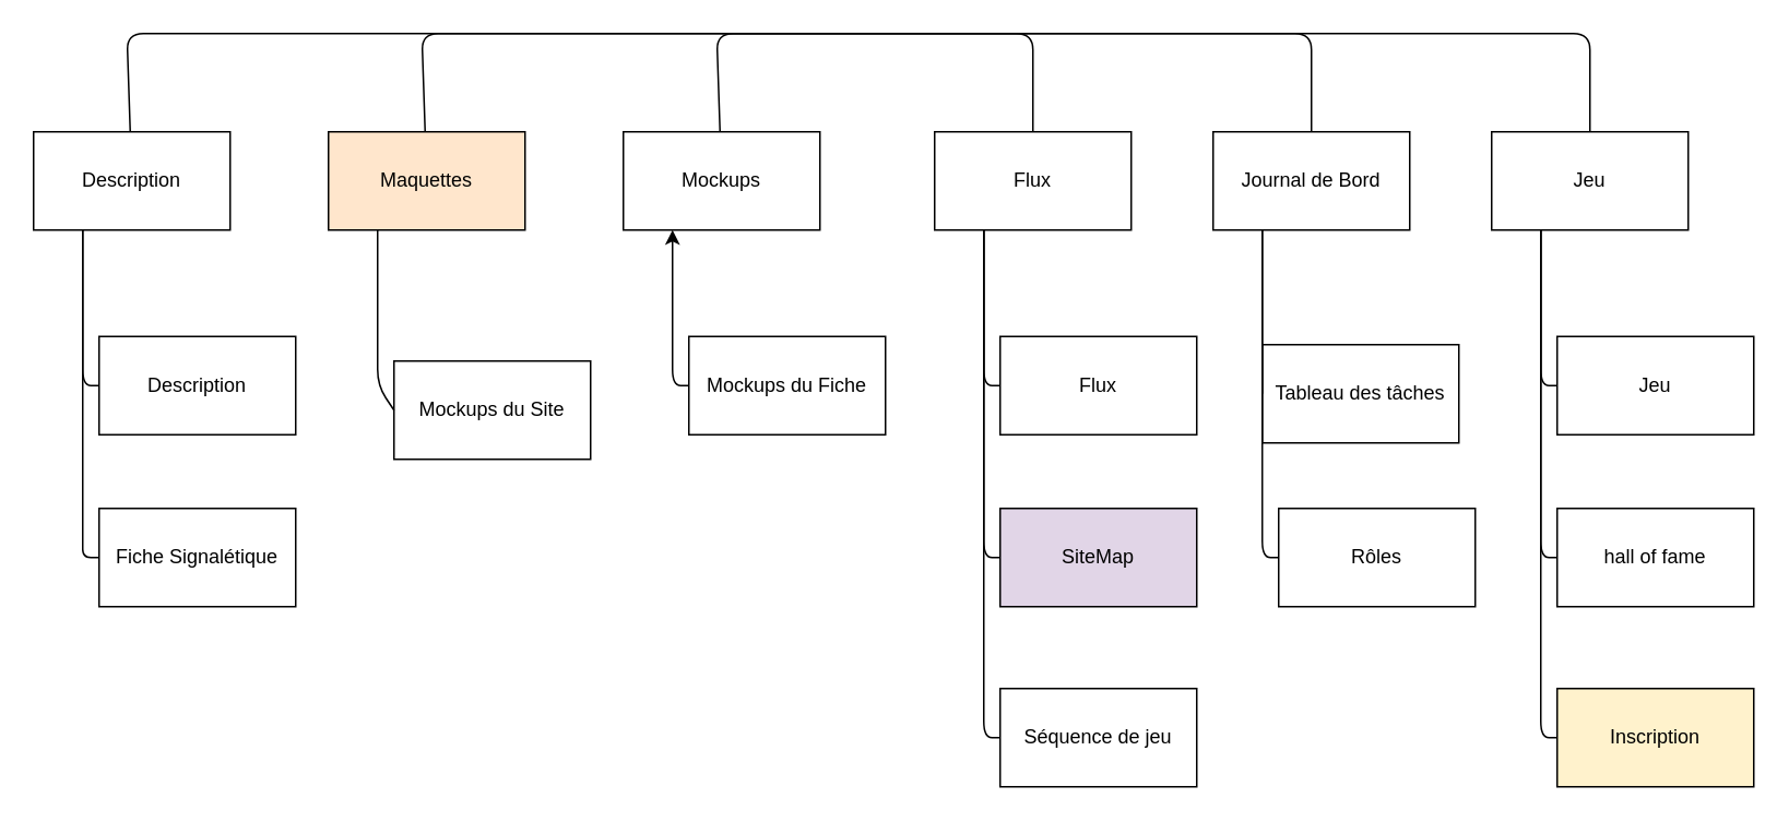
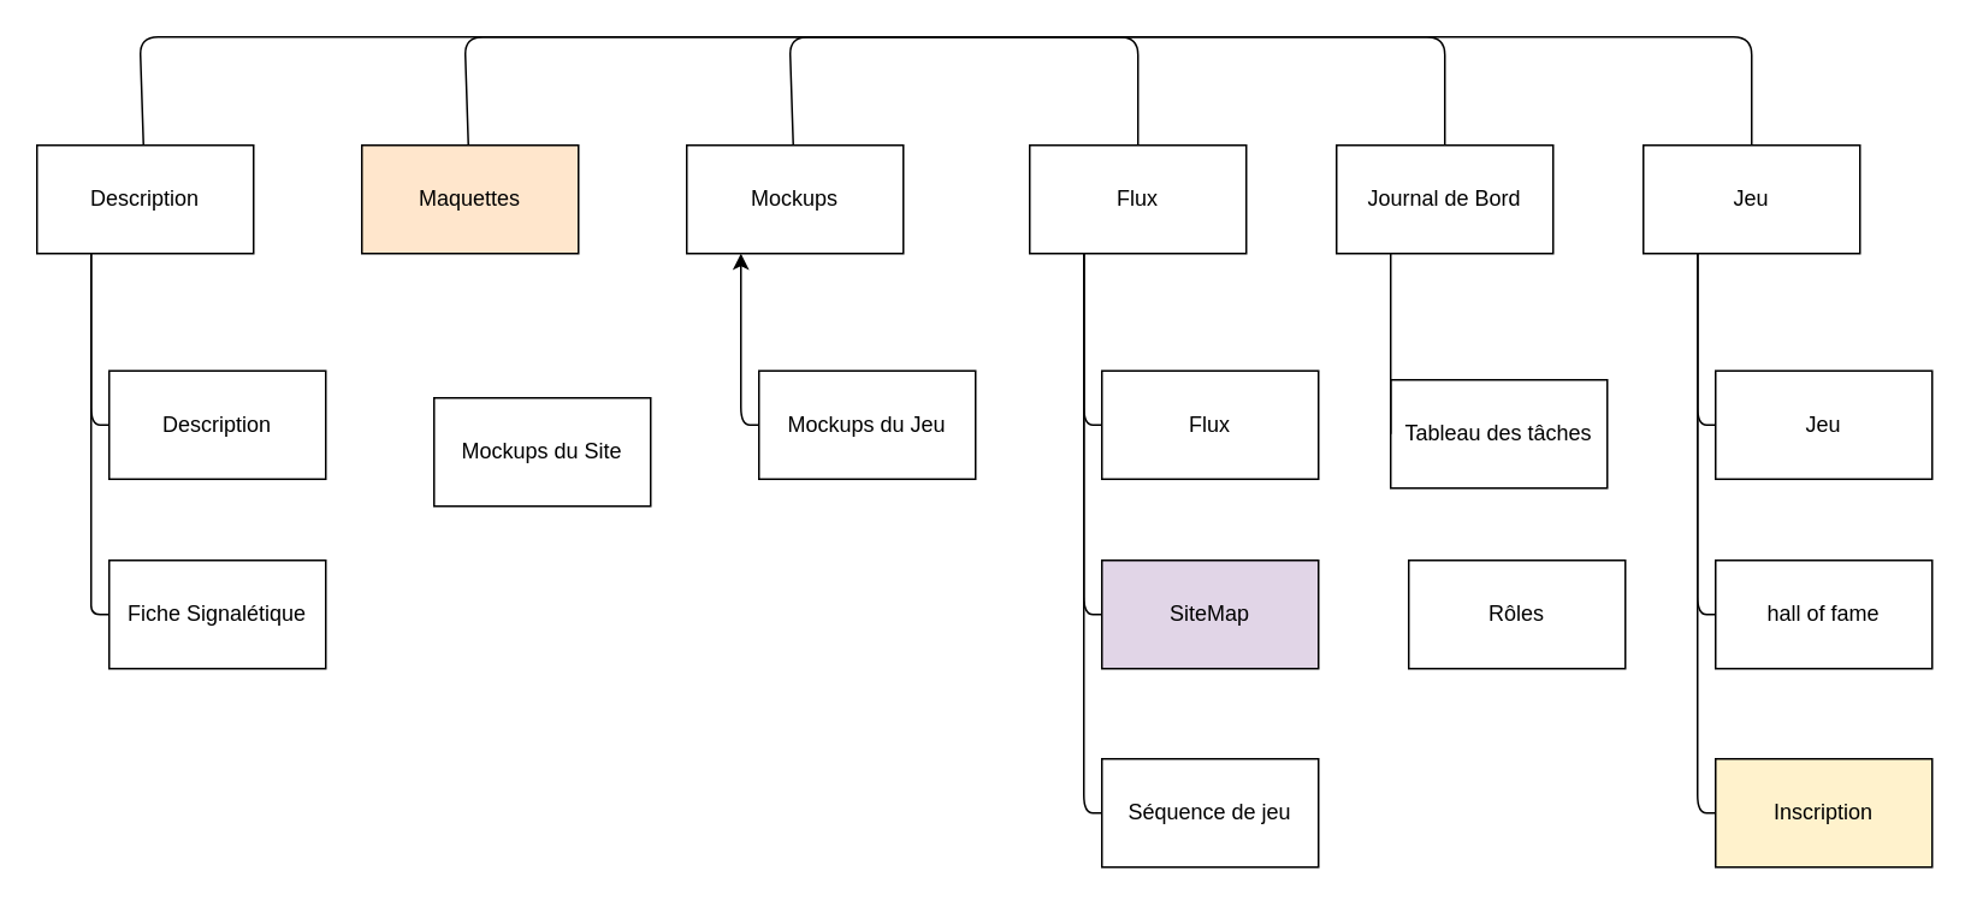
- <mxCell id="16" value="" style="endArrow=none;html=1;entryX=0.25;entryY=1;entryDx=0;entryDy=0;exitX=0;exitY=0.5;exitDx=0;exitDy=0;" edge="1" parent="1" source="15" target="3"><mxGeometry width="50" height="50" relative="1" as="geometry"><mxPoint x="300" y="300" as="sourcePoint" /><mxPoint x="350" y="250" as="targetPoint" /><Array as="points"><mxPoint x="230" y="235" /></Array></mxGeometry></mxCell>
- <mxCell id="17" value="Mockups du Fiche" style="rounded=0;whiteSpace=wrap;html=1;" vertex="1" parent="1"><mxGeometry x="420" y="205" width="120" height="60" as="geometry" /></mxCell>
+ <mxCell id="17" value="Mockups du Jeu" style="rounded=0;whiteSpace=wrap;html=1;" vertex="1" parent="1"><mxGeometry x="420" y="205" width="120" height="60" as="geometry" /></mxCell>
- <mxCell id="27" value="" style="endArrow=none;html=1;entryX=0.25;entryY=1;entryDx=0;entryDy=0;exitX=0;exitY=0.5;exitDx=0;exitDy=0;" edge="1" parent="1" source="26" target="6"><mxGeometry width="50" height="50" relative="1" as="geometry"><mxPoint x="400" y="470" as="sourcePoint" /><mxPoint x="450" y="420" as="targetPoint" /><Array as="points"><mxPoint x="770" y="340" /></Array></mxGeometry></mxCell>
